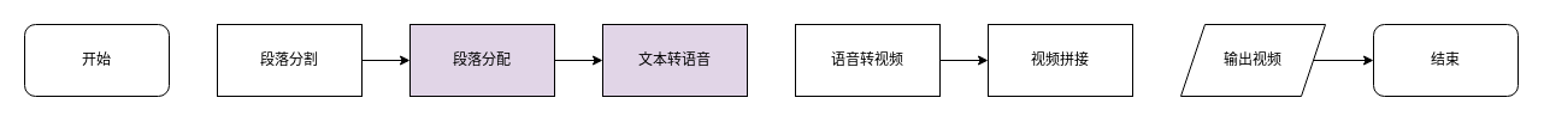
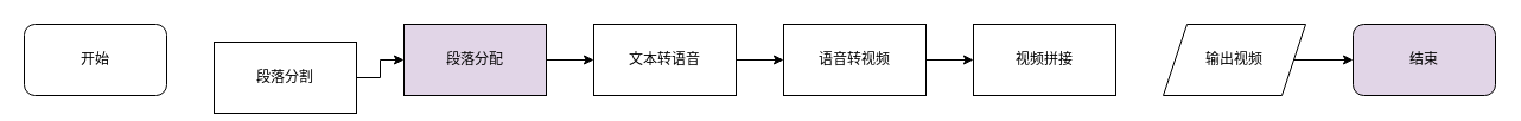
- <mxCell id="4" value="段落分割" style="rounded=0;whiteSpace=wrap;html=1;" parent="1" vertex="1"><mxGeometry x="180" y="20" width="120" height="60" as="geometry" /></mxCell>
+ <mxCell id="4" value="段落分割" style="rounded=0;whiteSpace=wrap;html=1;" parent="1" vertex="1"><mxGeometry x="180" y="35" width="120" height="60" as="geometry" /></mxCell>
- <mxCell id="8" value="文本转语音" style="rounded=0;whiteSpace=wrap;html=1;fillColor=#e1d5e7;" parent="1" vertex="1"><mxGeometry x="500" y="20" width="120" height="60" as="geometry" /></mxCell>
+ <mxCell id="8" value="文本转语音" style="rounded=0;whiteSpace=wrap;html=1;" parent="1" vertex="1"><mxGeometry x="500" y="20" width="120" height="60" as="geometry" /></mxCell>
+ <mxCell id="7" value="" style="edgeStyle=orthogonalEdgeStyle;rounded=0;orthogonalLoop=1;jettySize=auto;html=1;" edge="1" parent="1" source="8" target="10"><mxGeometry relative="1" as="geometry" /></mxCell>
- <mxCell id="14" value="结束" style="rounded=1;whiteSpace=wrap;html=1;" parent="1" vertex="1"><mxGeometry x="1140" y="20" width="120" height="60" as="geometry" /></mxCell>
+ <mxCell id="14" value="结束" style="rounded=1;whiteSpace=wrap;html=1;fillColor=#e1d5e7;" parent="1" vertex="1"><mxGeometry x="1140" y="20" width="120" height="60" as="geometry" /></mxCell>
